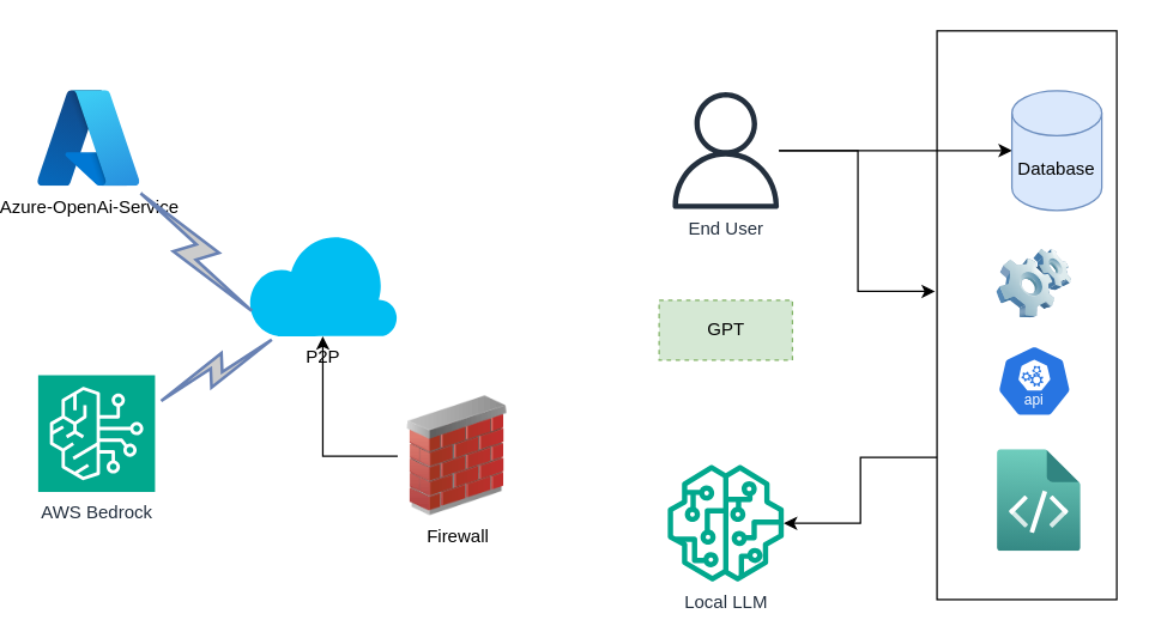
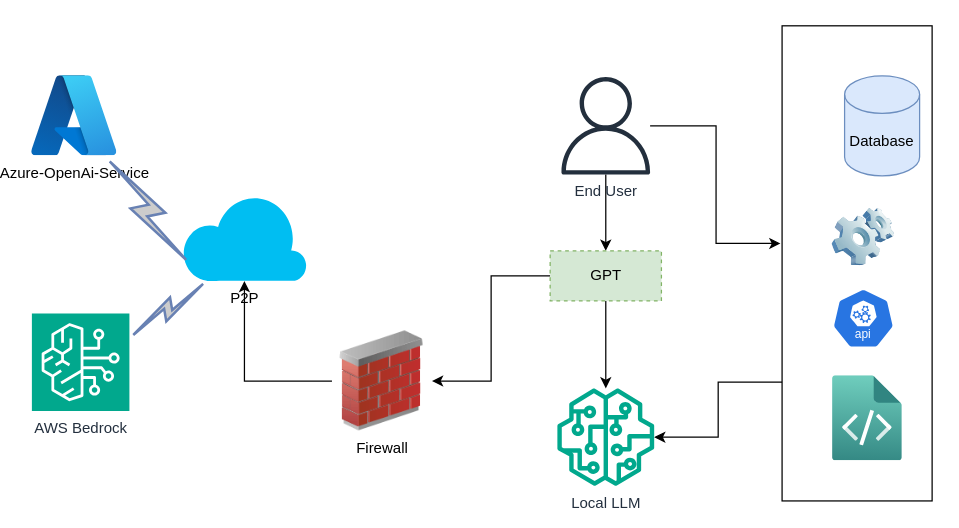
- <mxCell id="11" style="edgeStyle=orthogonalEdgeStyle;rounded=0;orthogonalLoop=1;jettySize=auto;html=1;" edge="1" parent="1" source="12" target="15"><mxGeometry relative="1" as="geometry" /></mxCell>
+ <mxCell id="11" style="edgeStyle=orthogonalEdgeStyle;rounded=0;orthogonalLoop=1;jettySize=auto;html=1;entryX=0.5;entryY=0;entryDx=0;entryDy=0;" edge="1" parent="1" source="12" target="21"><mxGeometry relative="1" as="geometry" /></mxCell>
- <mxCell id="4" value="P2P" style="verticalLabelPosition=bottom;html=1;verticalAlign=top;align=center;strokeColor=none;fillColor=#00BEF2;shape=mxgraph.azure.cloud;" parent="1" vertex="1"><mxGeometry x="160" y="154.12" width="100" height="70" as="geometry" /></mxCell>
+ <mxCell id="4" value="P2P" style="verticalLabelPosition=bottom;html=1;verticalAlign=top;align=center;strokeColor=none;fillColor=#00BEF2;shape=mxgraph.azure.cloud;" parent="1" vertex="1"><mxGeometry x="140" y="154.12" width="100" height="70" as="geometry" /></mxCell>
+ <mxCell id="20" style="edgeStyle=orthogonalEdgeStyle;rounded=0;orthogonalLoop=1;jettySize=auto;html=1;entryX=1;entryY=0.5;entryDx=0;entryDy=0;" edge="1" parent="1" source="21" target="14"><mxGeometry relative="1" as="geometry" /></mxCell>
+ <mxCell id="19" style="edgeStyle=orthogonalEdgeStyle;rounded=0;orthogonalLoop=1;jettySize=auto;html=1;" edge="1" parent="1" source="21" target="7"><mxGeometry relative="1" as="geometry" /></mxCell>
